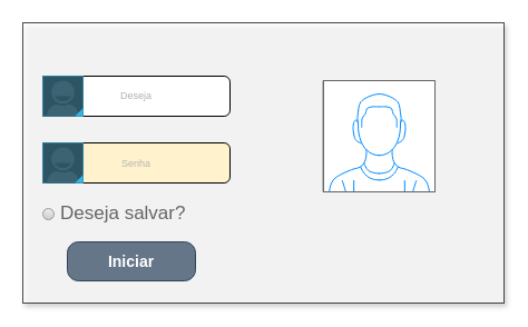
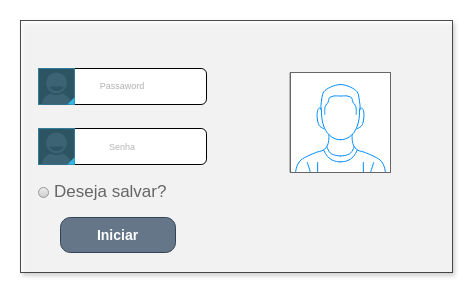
- <mxCell id="3" value="Deseja" style="rounded=1;whiteSpace=wrap;html=1;shadow=0;gradientColor=none;fontSize=9;fontColor=#B0B0B0;" vertex="1" parent="1"><mxGeometry x="38" y="68" width="168" height="36" as="geometry" /></mxCell>
+ <mxCell id="3" value="Passaword" style="rounded=1;whiteSpace=wrap;html=1;shadow=0;gradientColor=none;fontSize=9;fontColor=#B0B0B0;" vertex="1" parent="1"><mxGeometry x="38" y="68" width="168" height="36" as="geometry" /></mxCell>
- <mxCell id="4" value="&lt;font style=&quot;font-size: 9px;&quot;&gt;Senha&lt;/font&gt;" style="rounded=1;whiteSpace=wrap;html=1;fontColor=#B5B5B5;fillColor=#fff2cc;" vertex="1" parent="1"><mxGeometry x="38" y="128" width="168" height="36" as="geometry" /></mxCell>
+ <mxCell id="4" value="&lt;font style=&quot;font-size: 9px;&quot;&gt;Senha&lt;/font&gt;" style="rounded=1;whiteSpace=wrap;html=1;fontColor=#B5B5B5;" vertex="1" parent="1"><mxGeometry x="38" y="128" width="168" height="36" as="geometry" /></mxCell>
